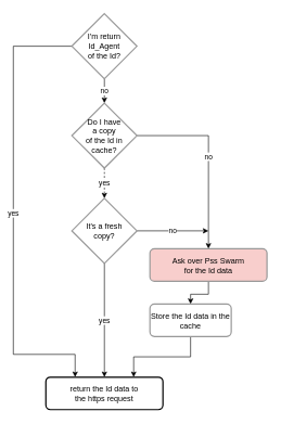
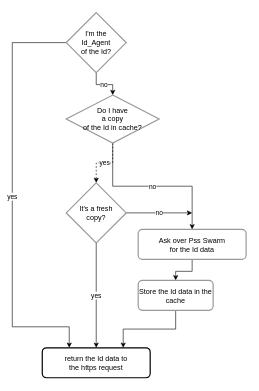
- <mxCell id="4" value="I'm return&lt;br&gt;Id_Agent&lt;br&gt;of the Id?&lt;br&gt;" style="strokeWidth=2;html=1;shape=mxgraph.flowchart.decision;whiteSpace=wrap;strokeColor=#999999;" vertex="1" parent="1"><mxGeometry x="110" y="20" width="100" height="100" as="geometry" /></mxCell>
+ <mxCell id="4" value="I'm the&lt;br&gt;Id_Agent&lt;br&gt;of the Id?&lt;br&gt;" style="strokeWidth=2;html=1;shape=mxgraph.flowchart.decision;whiteSpace=wrap;strokeColor=#999999;" vertex="1" parent="1"><mxGeometry x="110" y="20" width="100" height="100" as="geometry" /></mxCell>
- <mxCell id="7" value="Do I have&lt;br&gt;a copy&lt;br&gt;of the Id in cache?&lt;br&gt;" style="strokeWidth=2;html=1;shape=mxgraph.flowchart.decision;whiteSpace=wrap;strokeColor=#999999;" vertex="1" parent="1"><mxGeometry x="110" y="157.5" width="100" height="100" as="geometry" /></mxCell>
+ <mxCell id="7" value="Do I have&lt;br&gt;a copy&lt;br&gt;of the Id in cache?&lt;br&gt;" style="strokeWidth=2;html=1;shape=mxgraph.flowchart.decision;whiteSpace=wrap;strokeColor=#999999;" vertex="1" parent="1"><mxGeometry x="110" y="157.5" width="155" height="80" as="geometry" /></mxCell>
- <mxCell id="12" value="Ask over Pss Swarm&lt;br&gt;for the Id data" style="rounded=1;whiteSpace=wrap;html=1;absoluteArcSize=1;arcSize=14;strokeWidth=2;strokeColor=#999999;fillColor=#f8cecc;" vertex="1" parent="1"><mxGeometry x="230" y="381.5" width="180" height="50" as="geometry" /></mxCell>
+ <mxCell id="12" value="Ask over Pss Swarm&lt;br&gt;for the Id data" style="rounded=1;whiteSpace=wrap;html=1;absoluteArcSize=1;arcSize=14;strokeWidth=2;strokeColor=#999999;" vertex="1" parent="1"><mxGeometry x="230" y="381.5" width="180" height="50" as="geometry" /></mxCell>
